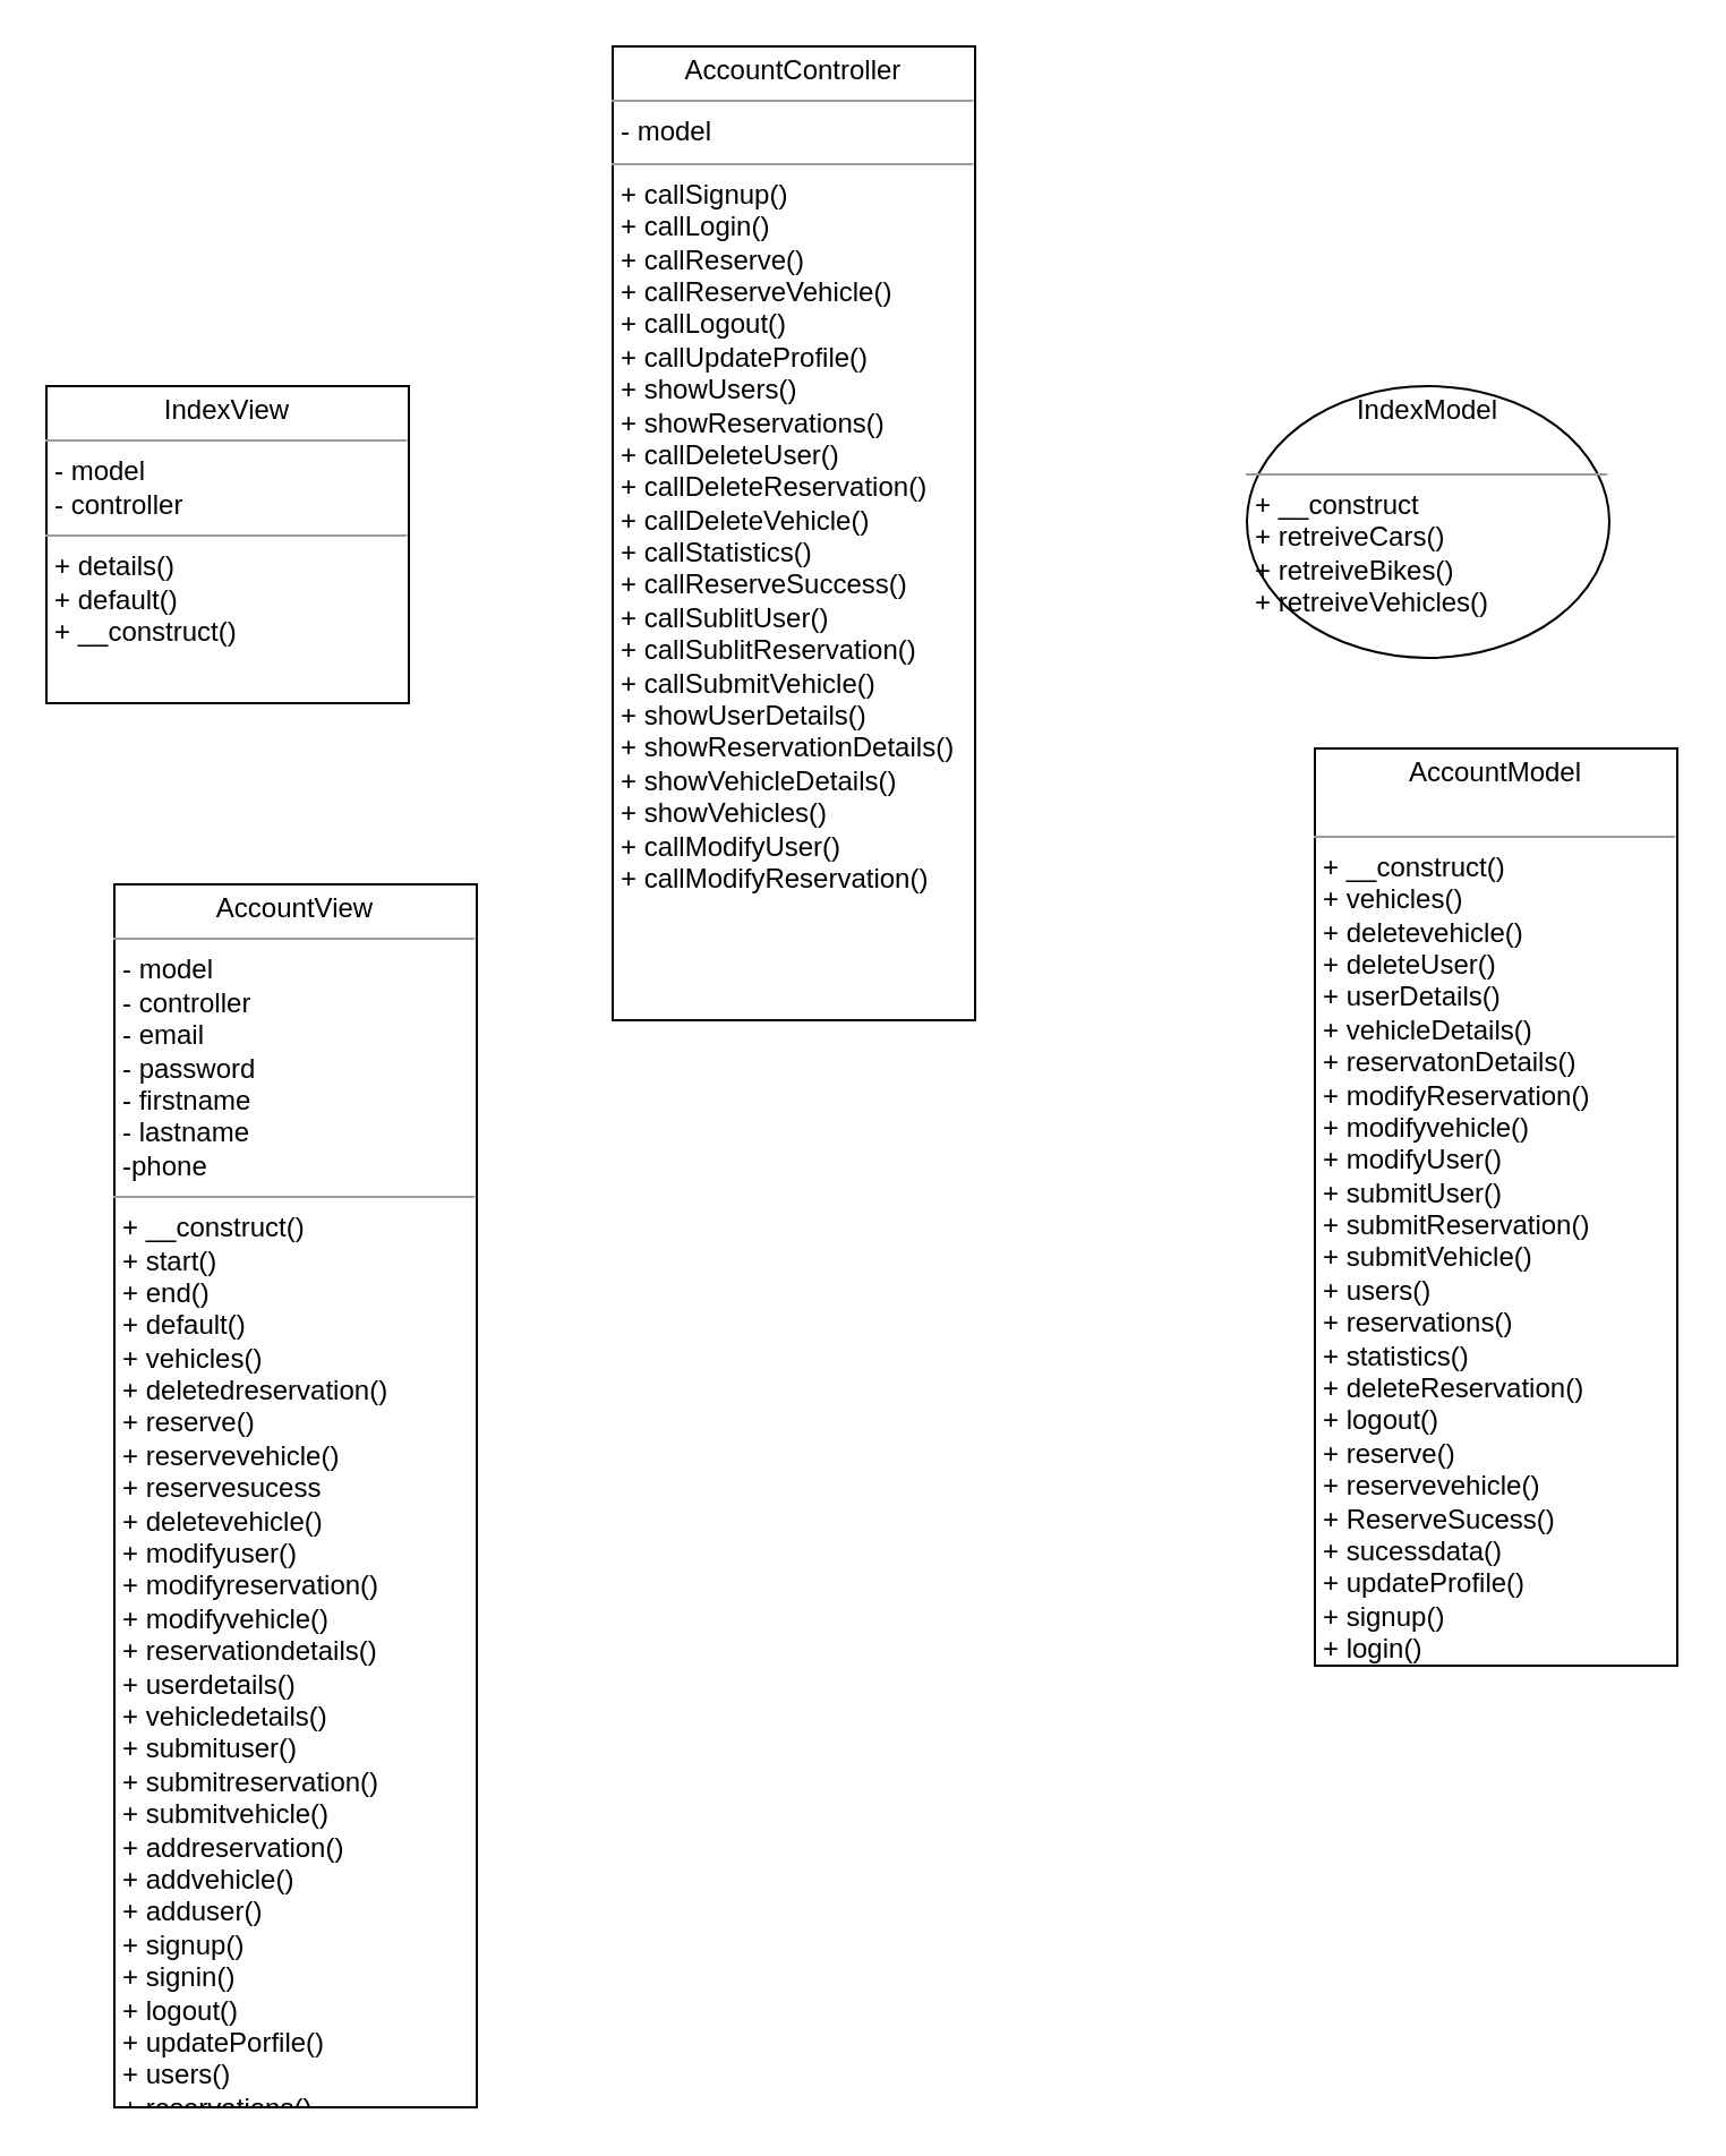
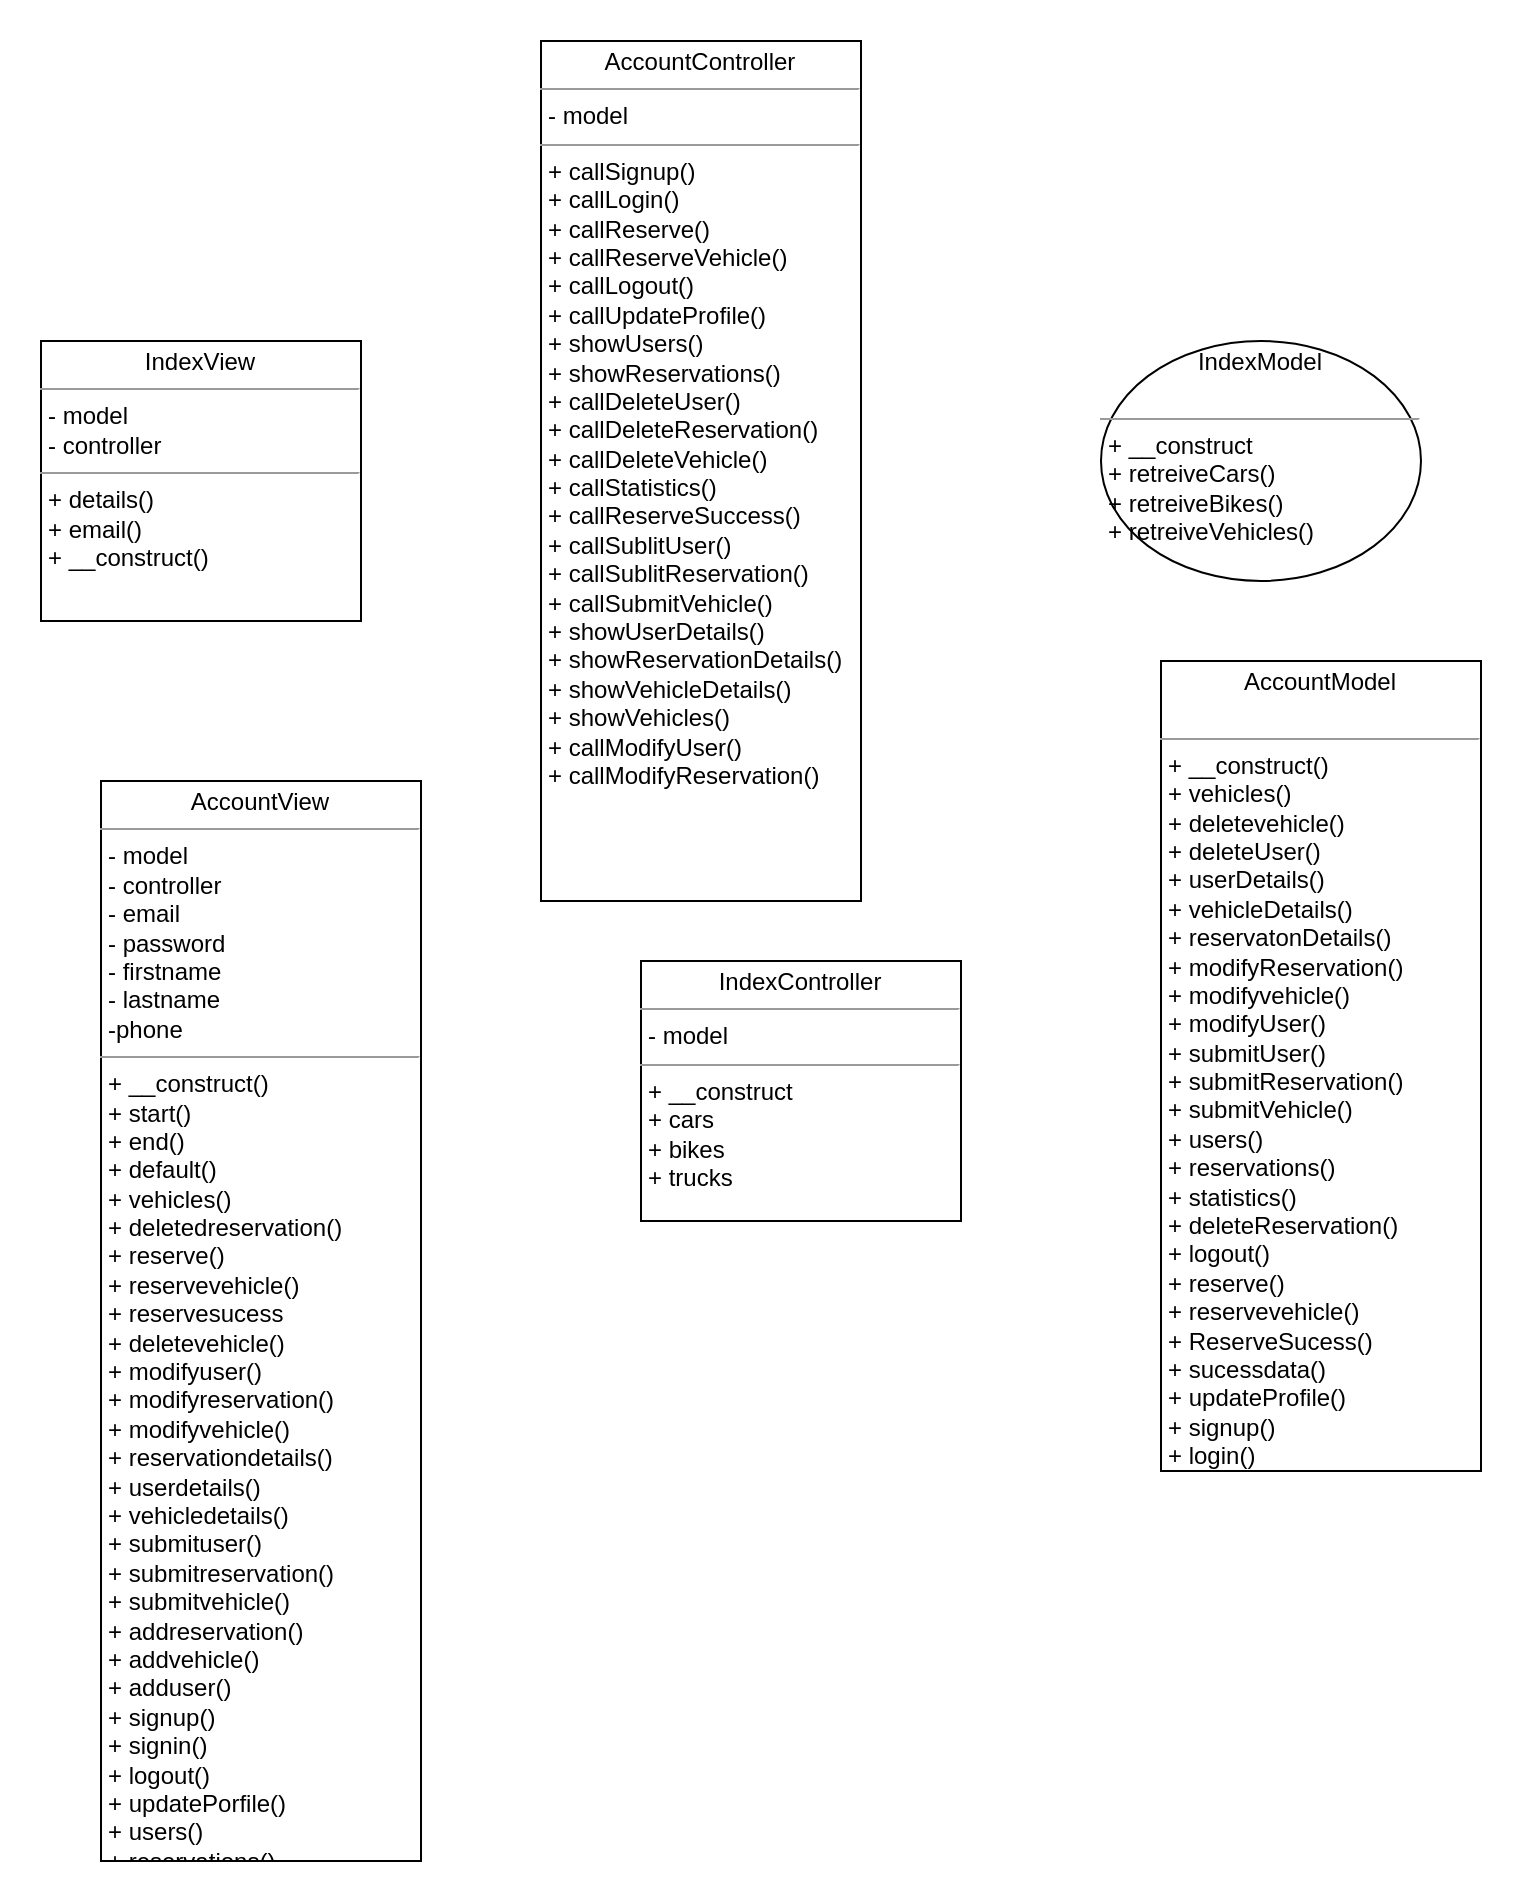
- <mxCell id="6" value="&lt;p style=&quot;margin: 0px ; margin-top: 4px ; text-align: center&quot;&gt;IndexView&lt;br&gt;&lt;/p&gt;&lt;hr size=&quot;1&quot;&gt;&lt;p style=&quot;margin: 0px ; margin-left: 4px&quot;&gt;- model&lt;/p&gt;&lt;p style=&quot;margin: 0px ; margin-left: 4px&quot;&gt;- controller&lt;/p&gt;&lt;hr size=&quot;1&quot;&gt;&lt;p style=&quot;margin: 0px ; margin-left: 4px&quot;&gt;+ details()&lt;/p&gt;&lt;p style=&quot;margin: 0px ; margin-left: 4px&quot;&gt;+ default()&lt;/p&gt;&lt;p style=&quot;margin: 0px ; margin-left: 4px&quot;&gt;+ __construct()&lt;/p&gt;" style="verticalAlign=top;align=left;overflow=fill;fontSize=12;fontFamily=Helvetica;html=1;" vertex="1" parent="1"><mxGeometry x="20" y="170" width="160" height="140" as="geometry" /></mxCell>
+ <mxCell id="6" value="&lt;p style=&quot;margin: 0px ; margin-top: 4px ; text-align: center&quot;&gt;IndexView&lt;br&gt;&lt;/p&gt;&lt;hr size=&quot;1&quot;&gt;&lt;p style=&quot;margin: 0px ; margin-left: 4px&quot;&gt;- model&lt;/p&gt;&lt;p style=&quot;margin: 0px ; margin-left: 4px&quot;&gt;- controller&lt;/p&gt;&lt;hr size=&quot;1&quot;&gt;&lt;p style=&quot;margin: 0px ; margin-left: 4px&quot;&gt;+ details()&lt;/p&gt;&lt;p style=&quot;margin: 0px ; margin-left: 4px&quot;&gt;+ email()&lt;/p&gt;&lt;p style=&quot;margin: 0px ; margin-left: 4px&quot;&gt;+ __construct()&lt;/p&gt;" style="verticalAlign=top;align=left;overflow=fill;fontSize=12;fontFamily=Helvetica;html=1;" vertex="1" parent="1"><mxGeometry x="20" y="170" width="160" height="140" as="geometry" /></mxCell>
+ <mxCell id="5" value="&lt;p style=&quot;margin: 0px ; margin-top: 4px ; text-align: center&quot;&gt;IndexController&lt;br&gt;&lt;/p&gt;&lt;hr size=&quot;1&quot;&gt;&lt;p style=&quot;margin: 0px ; margin-left: 4px&quot;&gt;- model&lt;/p&gt;&lt;hr size=&quot;1&quot;&gt;&lt;p style=&quot;margin: 0px ; margin-left: 4px&quot;&gt;+ __construct&lt;/p&gt;&lt;p style=&quot;margin: 0px ; margin-left: 4px&quot;&gt;+ cars&lt;/p&gt;&lt;p style=&quot;margin: 0px ; margin-left: 4px&quot;&gt;+ bikes&lt;/p&gt;&lt;p style=&quot;margin: 0px ; margin-left: 4px&quot;&gt;+ trucks&lt;/p&gt;" style="verticalAlign=top;align=left;overflow=fill;fontSize=12;fontFamily=Helvetica;html=1;" vertex="1" parent="1"><mxGeometry x="320" y="480" width="160" height="130" as="geometry" /></mxCell>
